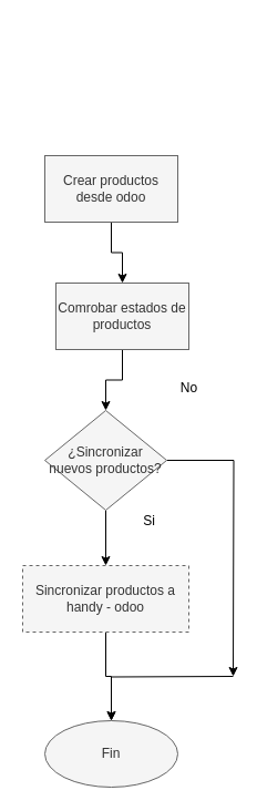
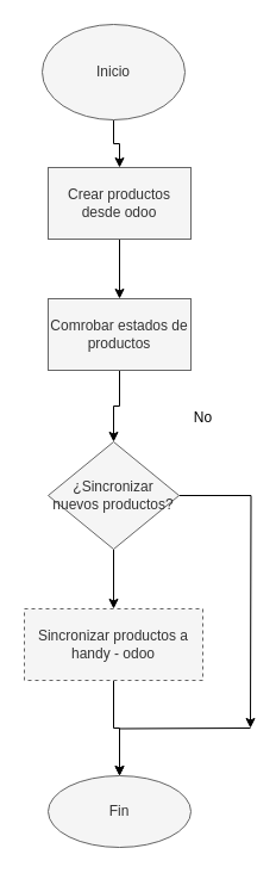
+ <mxCell id="3" value="Inicio" style="ellipse;whiteSpace=wrap;html=1;fillColor=#f5f5f5;strokeColor=#666666;fontColor=#333333;" vertex="1" parent="1"><mxGeometry x="35" y="20" width="120" height="80" as="geometry" /></mxCell>
+ <mxCell id="2" value="" style="edgeStyle=orthogonalEdgeStyle;rounded=0;orthogonalLoop=1;jettySize=auto;html=1;" edge="1" parent="1" source="3" target="5"><mxGeometry relative="1" as="geometry" /></mxCell>
- <mxCell id="7" value="Comrobar estados de productos" style="whiteSpace=wrap;html=1;fontColor=#333333;strokeColor=#666666;fillColor=#f5f5f5;" vertex="1" parent="1"><mxGeometry x="50" y="255" width="120" height="60" as="geometry" /></mxCell>
+ <mxCell id="7" value="Comrobar estados de productos" style="whiteSpace=wrap;html=1;fontColor=#333333;strokeColor=#666666;fillColor=#f5f5f5;" vertex="1" parent="1"><mxGeometry x="40" y="250" width="120" height="60" as="geometry" /></mxCell>
- <mxCell id="13" value="Si" style="text;html=1;align=center;verticalAlign=middle;resizable=0;points=[];autosize=1;strokeColor=none;" vertex="1" parent="1"><mxGeometry x="119" y="460" width="30" height="20" as="geometry" /></mxCell>
